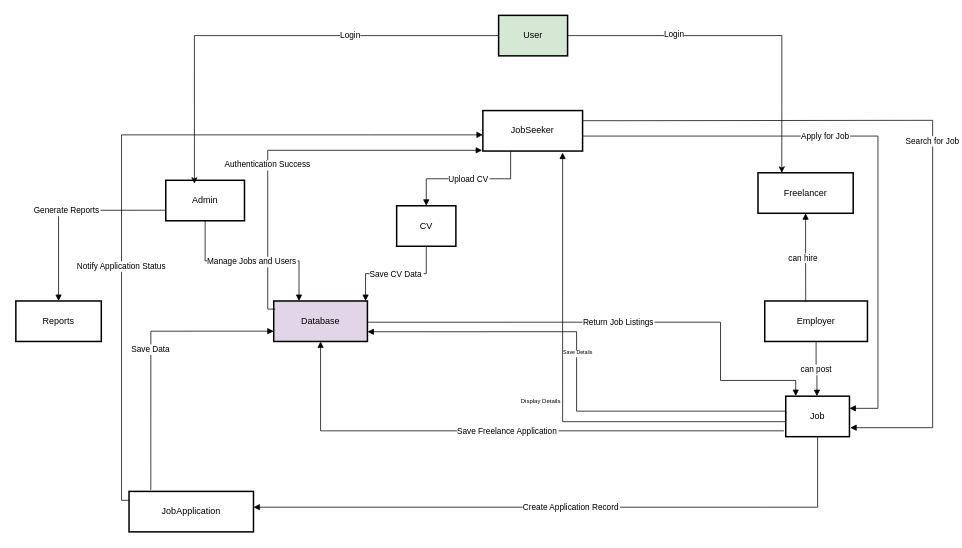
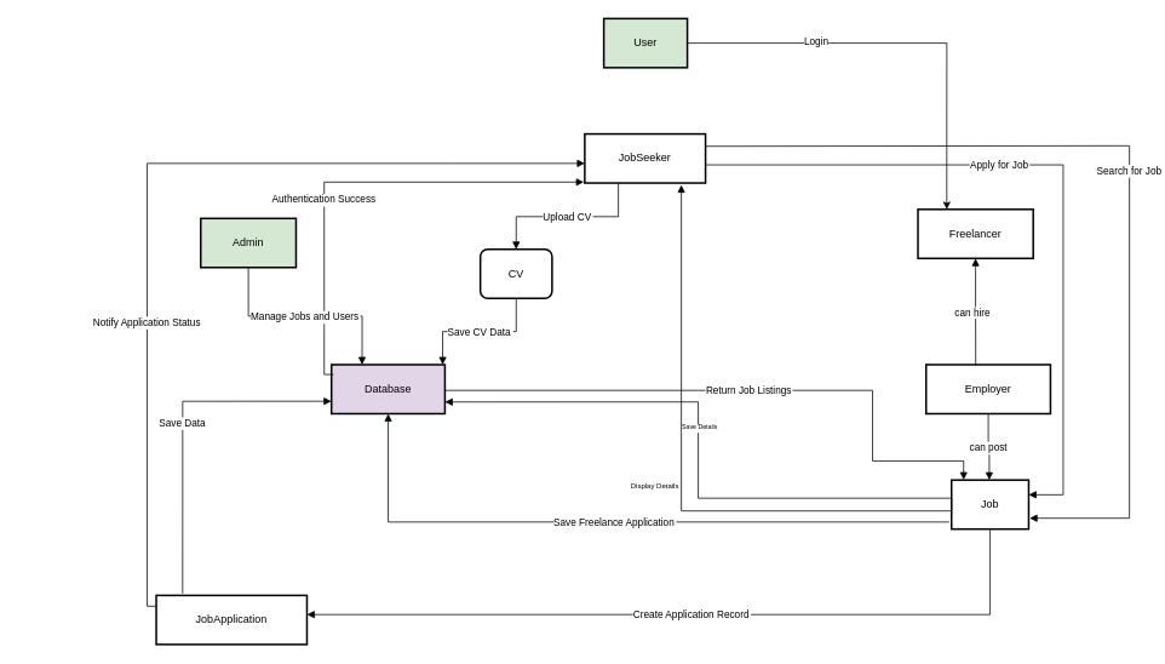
- <mxCell id="32" style="edgeStyle=orthogonalEdgeStyle;rounded=0;orthogonalLoop=1;jettySize=auto;html=1;entryX=0.364;entryY=0.084;entryDx=0;entryDy=0;entryPerimeter=0;" edge="1" parent="1" source="4" target="10"><mxGeometry relative="1" as="geometry" /></mxCell>
- <mxCell id="33" value="Login" style="edgeLabel;html=1;align=center;verticalAlign=middle;resizable=0;points=[];" vertex="1" connectable="0" parent="32"><mxGeometry x="-0.341" y="-1" relative="1" as="geometry"><mxPoint as="offset" /></mxGeometry></mxCell>
- <mxCell id="10" value="Admin" style="whiteSpace=wrap;strokeWidth=2;" vertex="1" parent="1"><mxGeometry x="220" y="240" width="105" height="54" as="geometry" /></mxCell>
+ <mxCell id="10" value="Admin" style="whiteSpace=wrap;strokeWidth=2;fillColor=#d5e8d4;" vertex="1" parent="1"><mxGeometry x="220" y="240" width="105" height="54" as="geometry" /></mxCell>
- <mxCell id="25" value="Generate Reports" style="startArrow=none;endArrow=block;exitX=0;exitY=0.74;entryX=0.5;entryY=0;rounded=0;edgeStyle=orthogonalEdgeStyle;" edge="1" parent="1" source="10" target="11"><mxGeometry relative="1" as="geometry" /></mxCell>
- <mxCell id="8" value="CV" style="whiteSpace=wrap;strokeWidth=2;" vertex="1" parent="1"><mxGeometry x="528" y="274" width="79" height="54" as="geometry" /></mxCell>
+ <mxCell id="8" value="CV" style="whiteSpace=wrap;strokeWidth=2;rounded=1;" vertex="1" parent="1"><mxGeometry x="528" y="274" width="79" height="54" as="geometry" /></mxCell>
- <mxCell id="11" value="Reports" style="whiteSpace=wrap;strokeWidth=2;" vertex="1" parent="1"><mxGeometry x="20" y="401" width="114" height="54" as="geometry" /></mxCell>
